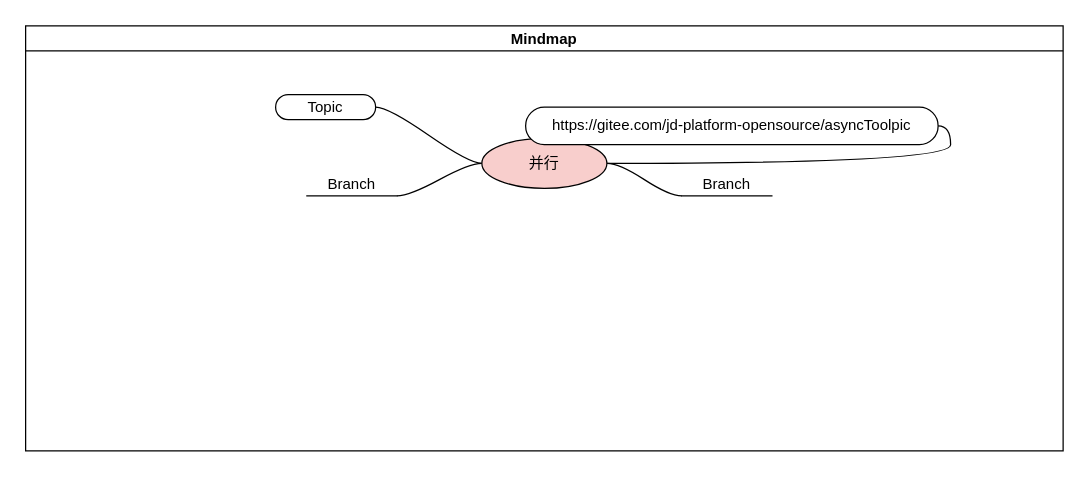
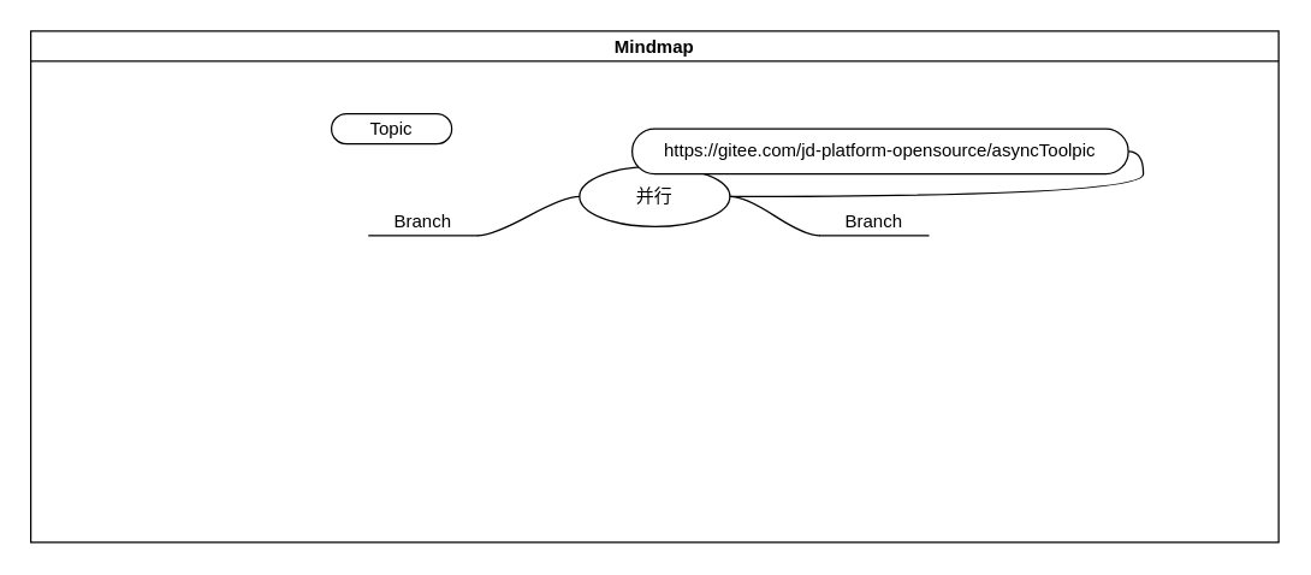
- <mxCell id="5" value="" style="edgeStyle=entityRelationEdgeStyle;startArrow=none;endArrow=none;segment=10;curved=1;sourcePerimeterSpacing=0;targetPerimeterSpacing=0;rounded=0;" edge="1" parent="2" source="7" target="10"><mxGeometry relative="1" as="geometry" /></mxCell>
- <mxCell id="7" value="并行" style="ellipse;whiteSpace=wrap;html=1;align=center;treeFolding=1;treeMoving=1;newEdgeStyle={&quot;edgeStyle&quot;:&quot;entityRelationEdgeStyle&quot;,&quot;startArrow&quot;:&quot;none&quot;,&quot;endArrow&quot;:&quot;none&quot;,&quot;segment&quot;:10,&quot;curved&quot;:1,&quot;sourcePerimeterSpacing&quot;:0,&quot;targetPerimeterSpacing&quot;:0};fillColor=#f8cecc;" vertex="1" parent="2"><mxGeometry x="365" y="90" width="100" height="40" as="geometry" /></mxCell>
+ <mxCell id="7" value="并行" style="ellipse;whiteSpace=wrap;html=1;align=center;treeFolding=1;treeMoving=1;newEdgeStyle={&quot;edgeStyle&quot;:&quot;entityRelationEdgeStyle&quot;,&quot;startArrow&quot;:&quot;none&quot;,&quot;endArrow&quot;:&quot;none&quot;,&quot;segment&quot;:10,&quot;curved&quot;:1,&quot;sourcePerimeterSpacing&quot;:0,&quot;targetPerimeterSpacing&quot;:0};" vertex="1" parent="2"><mxGeometry x="365" y="90" width="100" height="40" as="geometry" /></mxCell>
